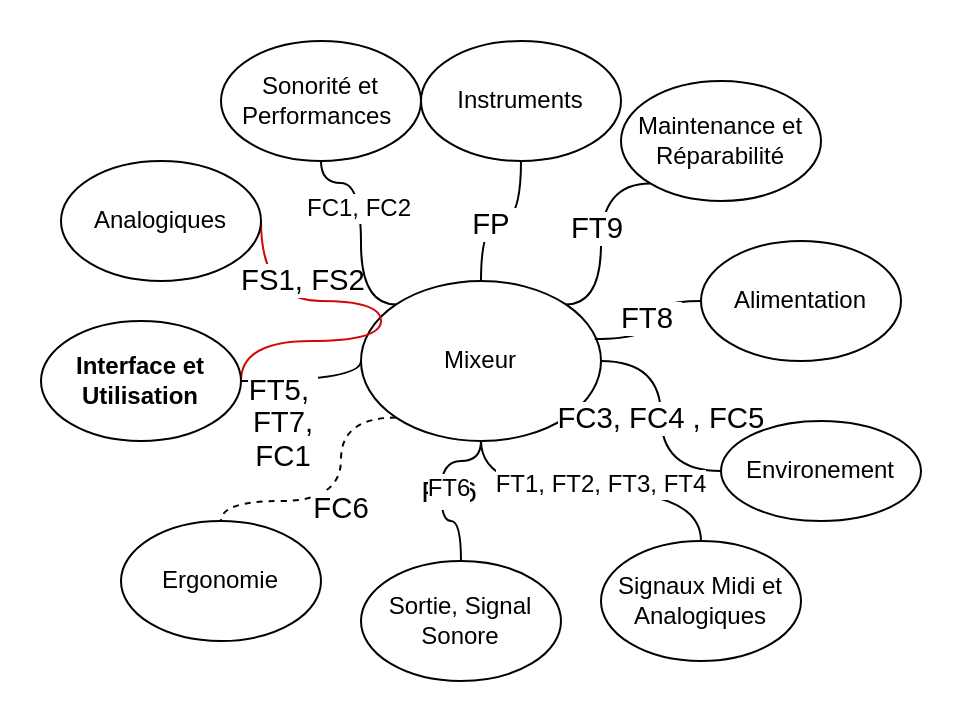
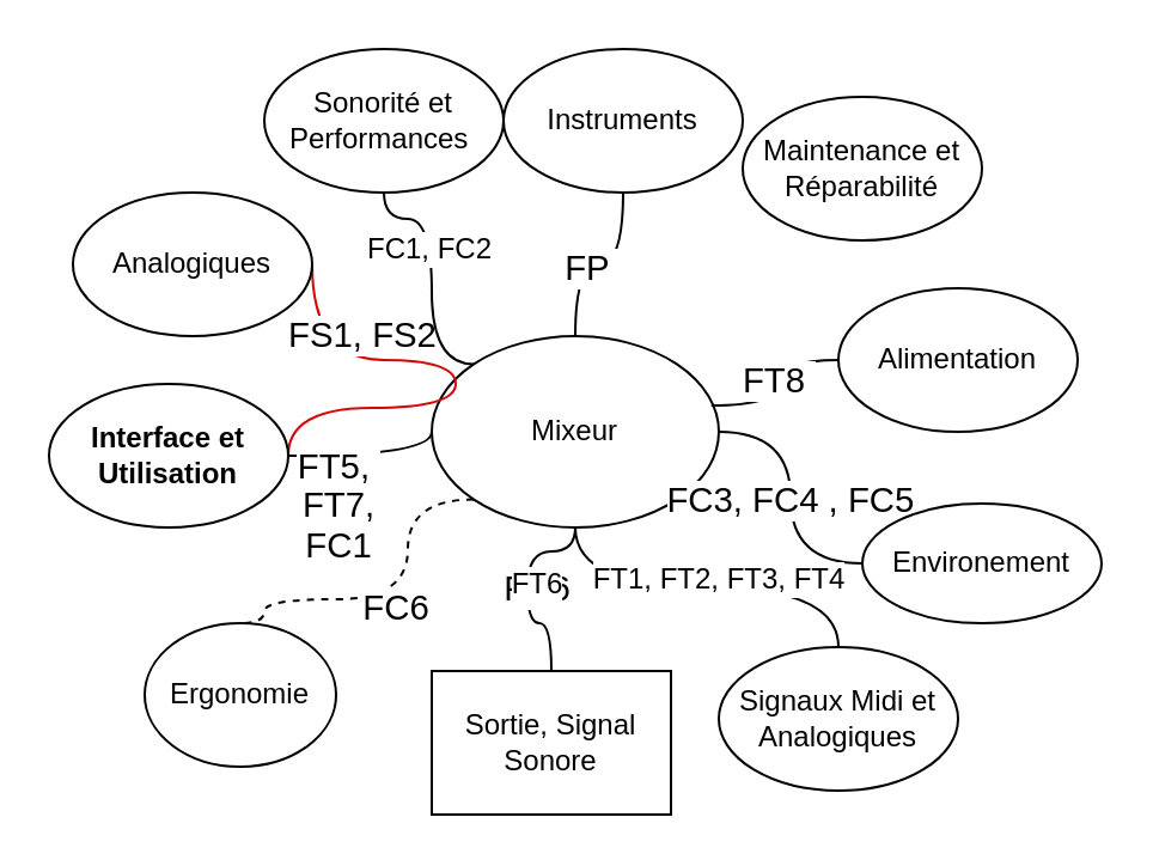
- <mxCell id="28" style="edgeStyle=orthogonalEdgeStyle;curved=1;rounded=0;orthogonalLoop=1;jettySize=auto;html=1;exitX=1;exitY=0;exitDx=0;exitDy=0;fontSize=12;startSize=8;endSize=8;entryX=0;entryY=1;entryDx=0;entryDy=0;endArrow=none;endFill=0;" edge="1" parent="1" source="2" target="27"><mxGeometry relative="1" as="geometry"><mxPoint x="292" y="162" as="sourcePoint" /><mxPoint x="360" y="160" as="targetPoint" /><Array as="points"><mxPoint x="300" y="152" /><mxPoint x="300" y="91" /></Array></mxGeometry></mxCell>
- <mxCell id="29" value="&lt;span style=&quot;font-size: 11pt; line-height: 110%; font-family: Calibri, sans-serif;&quot;&gt;FT9&amp;nbsp;&lt;/span&gt;" style="edgeLabel;html=1;align=center;verticalAlign=middle;resizable=0;points=[];fontSize=12;" vertex="1" connectable="0" parent="28"><mxGeometry x="0.095" y="1" relative="1" as="geometry"><mxPoint as="offset" /></mxGeometry></mxCell>
- <mxCell id="20" value="Ergonomie" style="ellipse;whiteSpace=wrap;html=1;" vertex="1" parent="1"><mxGeometry x="60" y="260" width="100" height="60" as="geometry" /></mxCell>
+ <mxCell id="20" value="Ergonomie" style="ellipse;whiteSpace=wrap;html=1;" vertex="1" parent="1"><mxGeometry x="60" y="260" width="80" height="60" as="geometry" /></mxCell>
- <mxCell id="30" value="Sortie,&amp;nbsp;Signal Sonore" style="ellipse;whiteSpace=wrap;html=1;" vertex="1" parent="1"><mxGeometry x="180" y="280" width="100" height="60" as="geometry" /></mxCell>
+ <mxCell id="30" value="Sortie,&amp;nbsp;Signal Sonore" style="whiteSpace=wrap;html=1;rounded=0;" vertex="1" parent="1"><mxGeometry x="180" y="280" width="100" height="60" as="geometry" /></mxCell>
